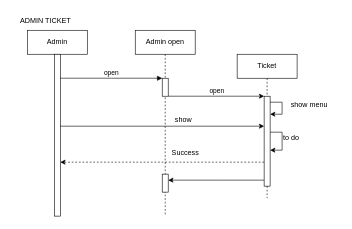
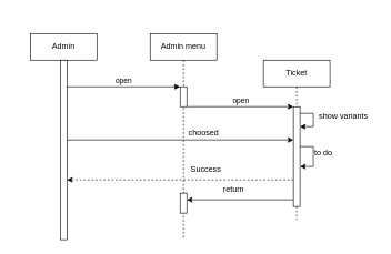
- <mxCell id="23" value="ADMIN TICKET" style="text;html=1;align=center;verticalAlign=middle;resizable=0;points=[];autosize=1;strokeColor=none;fillColor=none;" vertex="1" parent="1"><mxGeometry x="20" y="20" width="110" height="30" as="geometry" /></mxCell>
- <mxCell id="4" value="Admin open" style="shape=umlLifeline;perimeter=lifelinePerimeter;whiteSpace=wrap;html=1;container=0;dropTarget=0;collapsible=0;recursiveResize=0;outlineConnect=0;portConstraint=eastwest;newEdgeStyle={&quot;edgeStyle&quot;:&quot;elbowEdgeStyle&quot;,&quot;elbow&quot;:&quot;vertical&quot;,&quot;curved&quot;:0,&quot;rounded&quot;:0};" vertex="1" parent="1"><mxGeometry x="225" y="50" width="100" height="310" as="geometry" /></mxCell>
+ <mxCell id="4" value="Admin menu" style="shape=umlLifeline;perimeter=lifelinePerimeter;whiteSpace=wrap;html=1;container=0;dropTarget=0;collapsible=0;recursiveResize=0;outlineConnect=0;portConstraint=eastwest;newEdgeStyle={&quot;edgeStyle&quot;:&quot;elbowEdgeStyle&quot;,&quot;elbow&quot;:&quot;vertical&quot;,&quot;curved&quot;:0,&quot;rounded&quot;:0};" vertex="1" parent="1"><mxGeometry x="225" y="50" width="100" height="310" as="geometry" /></mxCell>
- <mxCell id="14" value="show menu" style="text;html=1;align=center;verticalAlign=middle;resizable=0;points=[];autosize=1;strokeColor=none;fillColor=none;" vertex="1" parent="1"><mxGeometry x="465" y="160" width="100" height="30" as="geometry" /></mxCell>
+ <mxCell id="14" value="show variants" style="text;html=1;align=center;verticalAlign=middle;resizable=0;points=[];autosize=1;strokeColor=none;fillColor=none;" vertex="1" parent="1"><mxGeometry x="465" y="160" width="100" height="30" as="geometry" /></mxCell>
- <mxCell id="16" value="show" style="text;html=1;align=center;verticalAlign=middle;resizable=0;points=[];autosize=1;strokeColor=none;fillColor=none;" vertex="1" parent="1"><mxGeometry x="270" y="185" width="70" height="30" as="geometry" /></mxCell>
+ <mxCell id="16" value="choosed" style="text;html=1;align=center;verticalAlign=middle;resizable=0;points=[];autosize=1;strokeColor=none;fillColor=none;" vertex="1" parent="1"><mxGeometry x="270" y="185" width="70" height="30" as="geometry" /></mxCell>
+ <mxCell id="21" value="return" style="text;html=1;align=center;verticalAlign=middle;resizable=0;points=[];autosize=1;strokeColor=none;fillColor=none;" vertex="1" parent="1"><mxGeometry x="325" y="270" width="50" height="30" as="geometry" /></mxCell>
